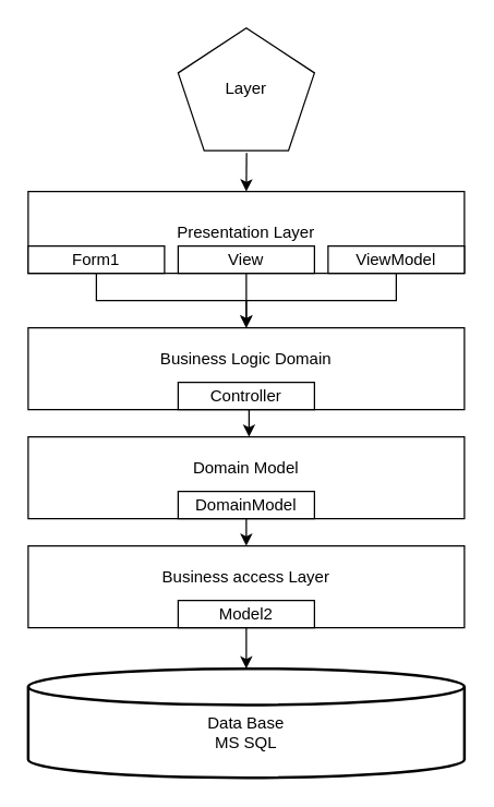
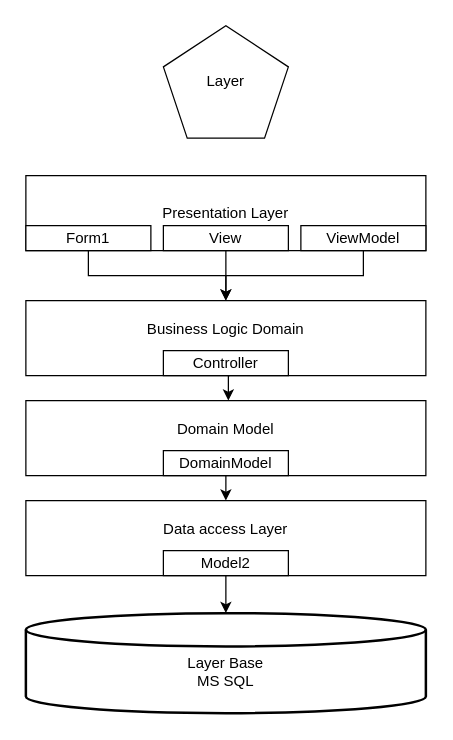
- <mxCell id="19" value="" style="endArrow=classic;html=1;rounded=0;exitX=0.502;exitY=1.018;exitDx=0;exitDy=0;exitPerimeter=0;entryX=0.5;entryY=0;entryDx=0;entryDy=0;" edge="1" parent="1" source="3" target="10"><mxGeometry width="50" height="50" relative="1" as="geometry"><mxPoint x="160" y="320" as="sourcePoint" /><mxPoint x="210" y="270" as="targetPoint" /></mxGeometry></mxCell>
- <mxCell id="5" value="Business access Layer&lt;br&gt;&lt;br&gt;" style="rounded=0;whiteSpace=wrap;html=1;" vertex="1" parent="1"><mxGeometry x="20" y="400" width="320" height="60" as="geometry" /></mxCell>
+ <mxCell id="5" value="Data access Layer&lt;br&gt;&lt;br&gt;" style="rounded=0;whiteSpace=wrap;html=1;" vertex="1" parent="1"><mxGeometry x="20" y="400" width="320" height="60" as="geometry" /></mxCell>
- <mxCell id="2" value="&lt;br&gt;Data Base&lt;br&gt;MS SQL" style="strokeWidth=2;html=1;shape=mxgraph.flowchart.database;whiteSpace=wrap;" vertex="1" parent="1"><mxGeometry x="20" y="490" width="320" height="80" as="geometry" /></mxCell>
+ <mxCell id="2" value="&lt;br&gt;Layer Base&lt;br&gt;MS SQL" style="strokeWidth=2;html=1;shape=mxgraph.flowchart.database;whiteSpace=wrap;" vertex="1" parent="1"><mxGeometry x="20" y="490" width="320" height="80" as="geometry" /></mxCell>
